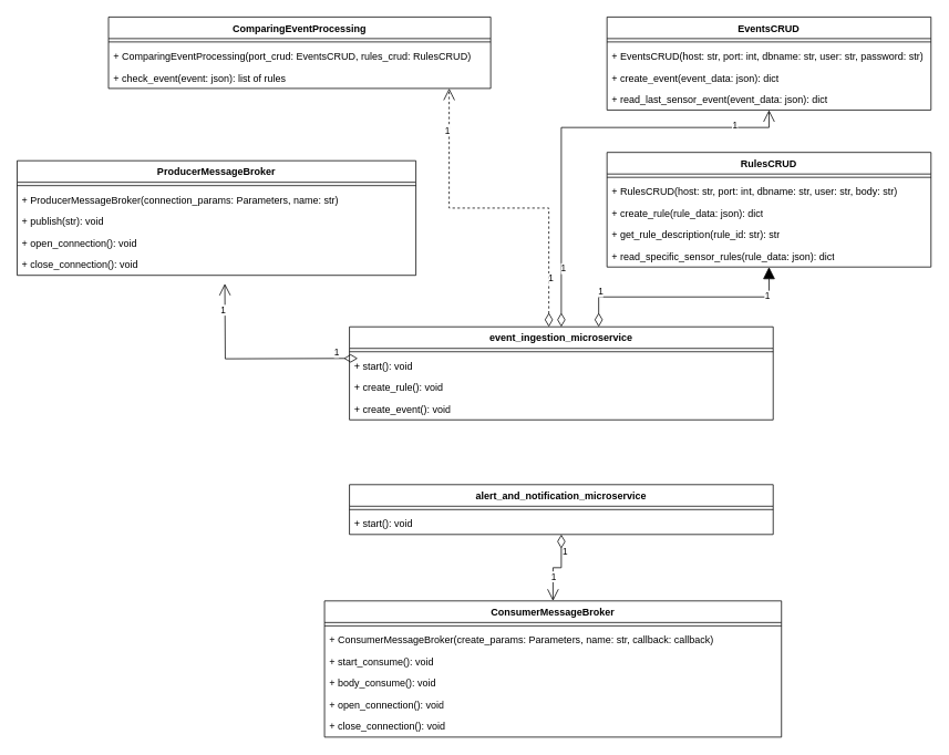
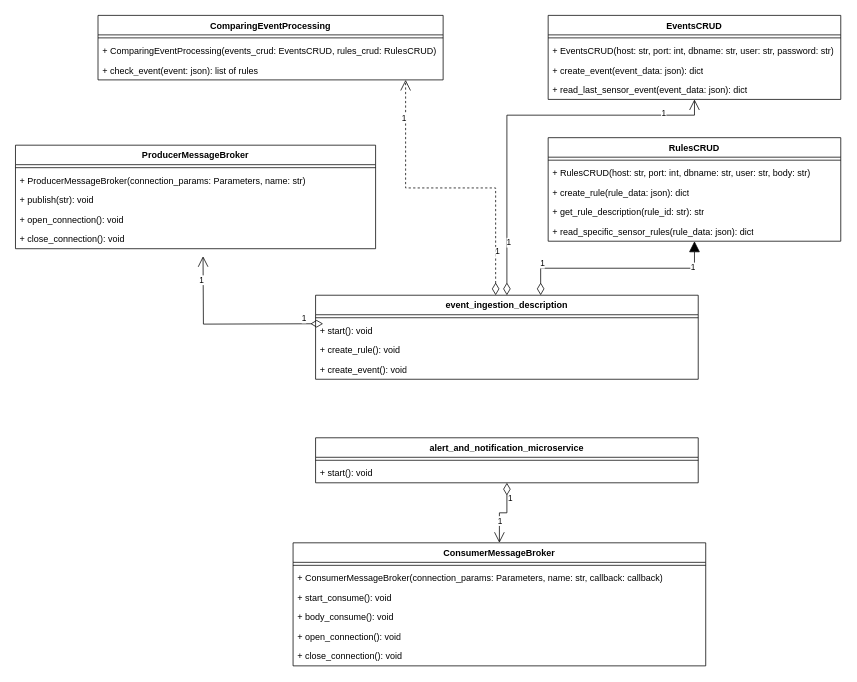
- <mxCell id="13" value="+&amp;nbsp;ComparingEventProcessing(port_crud&lt;span style=&quot;background-color: initial;&quot;&gt;: EventsCRUD, rules_crud: RulesCRUD)&lt;/span&gt;" style="text;strokeColor=none;fillColor=none;align=left;verticalAlign=top;spacingLeft=4;spacingRight=4;overflow=hidden;rotatable=0;points=[[0,0.5],[1,0.5]];portConstraint=eastwest;whiteSpace=wrap;html=1;" vertex="1" parent="11"><mxGeometry y="34" width="460" height="26" as="geometry" /></mxCell>
+ <mxCell id="13" value="+&amp;nbsp;ComparingEventProcessing(events_crud&lt;span style=&quot;background-color: initial;&quot;&gt;: EventsCRUD, rules_crud: RulesCRUD)&lt;/span&gt;" style="text;strokeColor=none;fillColor=none;align=left;verticalAlign=top;spacingLeft=4;spacingRight=4;overflow=hidden;rotatable=0;points=[[0,0.5],[1,0.5]];portConstraint=eastwest;whiteSpace=wrap;html=1;" vertex="1" parent="11"><mxGeometry y="34" width="460" height="26" as="geometry" /></mxCell>
- <mxCell id="15" value="event_ingestion_microservice" style="swimlane;fontStyle=1;align=center;verticalAlign=top;childLayout=stackLayout;horizontal=1;startSize=26;horizontalStack=0;resizeParent=1;resizeParentMax=0;resizeLast=0;collapsible=1;marginBottom=0;whiteSpace=wrap;html=1;" vertex="1" parent="1"><mxGeometry x="420" y="393" width="510" height="112" as="geometry" /></mxCell>
+ <mxCell id="15" value="event_ingestion_description" style="swimlane;fontStyle=1;align=center;verticalAlign=top;childLayout=stackLayout;horizontal=1;startSize=26;horizontalStack=0;resizeParent=1;resizeParentMax=0;resizeLast=0;collapsible=1;marginBottom=0;whiteSpace=wrap;html=1;" vertex="1" parent="1"><mxGeometry x="420" y="393" width="510" height="112" as="geometry" /></mxCell>
- <mxCell id="33" value="+&amp;nbsp;ConsumerMessageBroker(create_params: Parameters, name: str, callback: callback)" style="text;strokeColor=none;fillColor=none;align=left;verticalAlign=top;spacingLeft=4;spacingRight=4;overflow=hidden;rotatable=0;points=[[0,0.5],[1,0.5]];portConstraint=eastwest;whiteSpace=wrap;html=1;" vertex="1" parent="31"><mxGeometry y="34" width="550" height="26" as="geometry" /></mxCell>
+ <mxCell id="33" value="+&amp;nbsp;ConsumerMessageBroker(connection_params: Parameters, name: str, callback: callback)" style="text;strokeColor=none;fillColor=none;align=left;verticalAlign=top;spacingLeft=4;spacingRight=4;overflow=hidden;rotatable=0;points=[[0,0.5],[1,0.5]];portConstraint=eastwest;whiteSpace=wrap;html=1;" vertex="1" parent="31"><mxGeometry y="34" width="550" height="26" as="geometry" /></mxCell>
